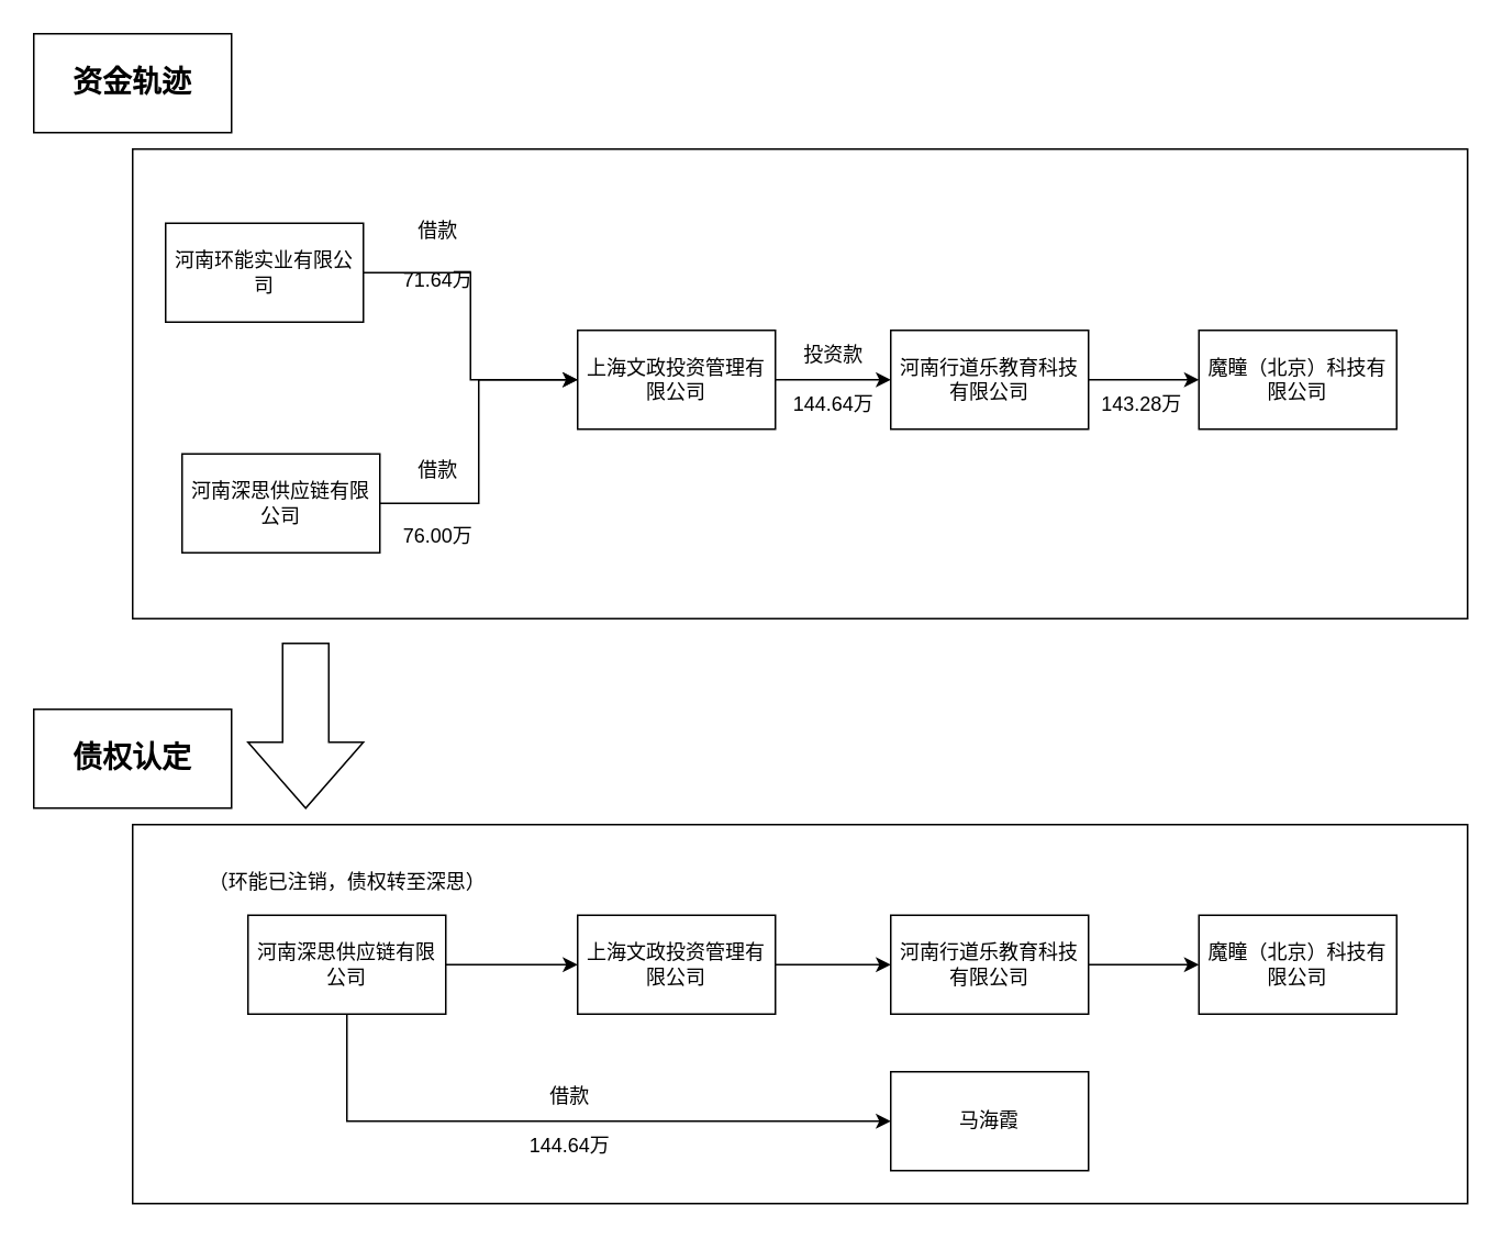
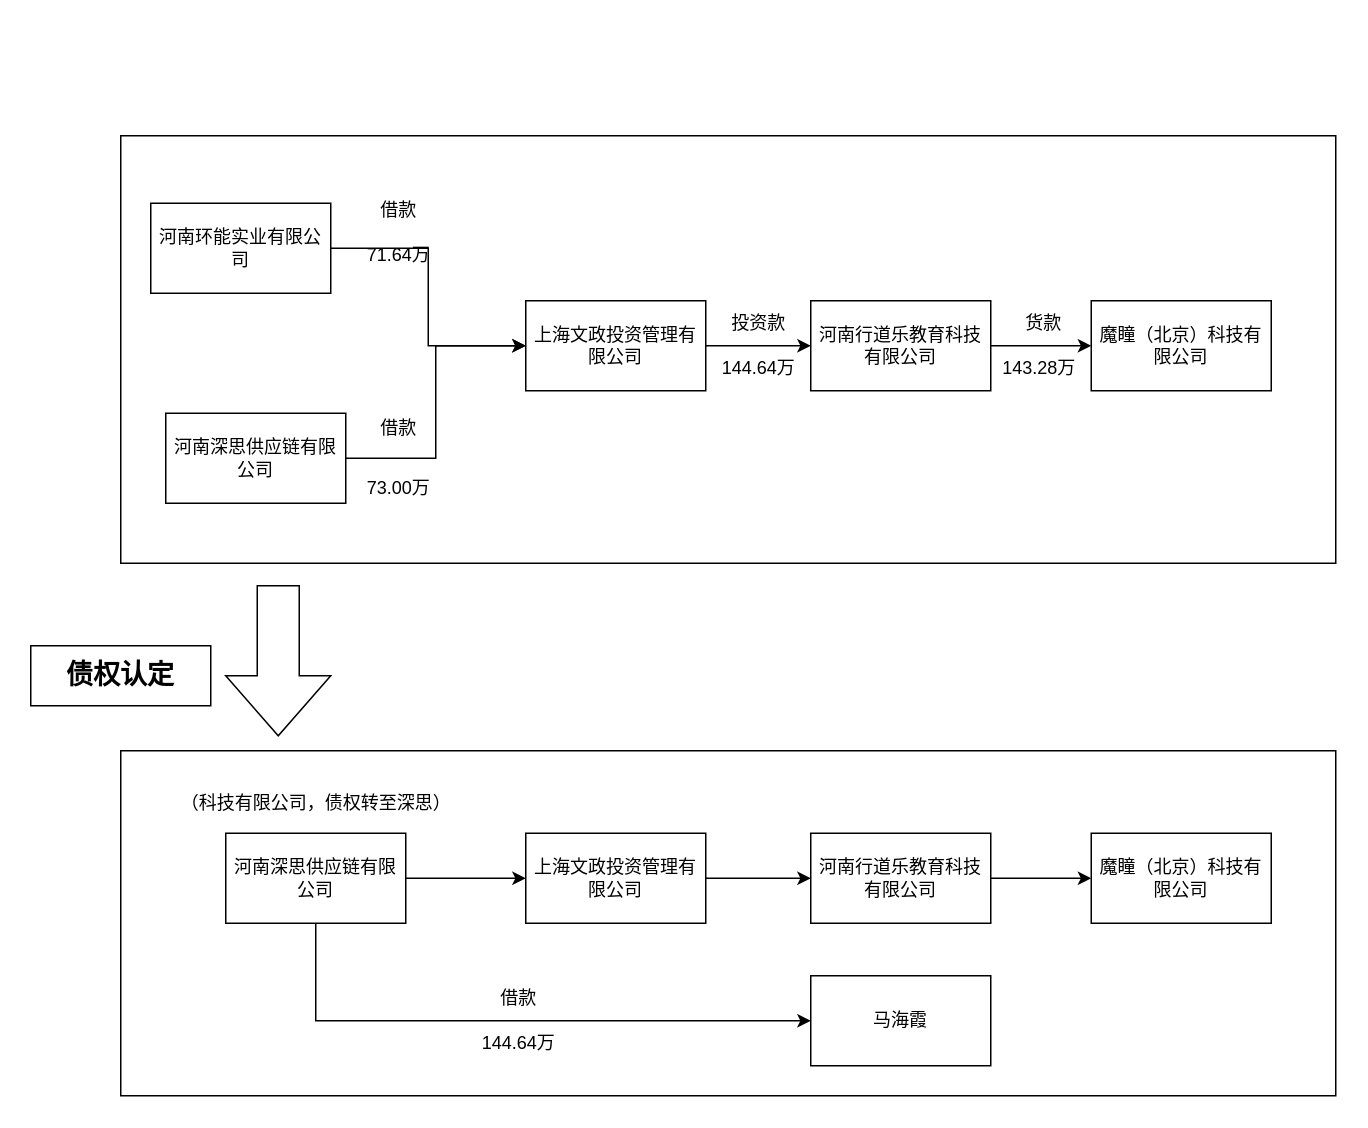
- <mxCell id="31" value="&lt;b&gt;&lt;font style=&quot;font-size: 18px;&quot;&gt;资金轨迹&lt;/font&gt;&lt;/b&gt;" style="rounded=0;whiteSpace=wrap;html=1;" vertex="1" parent="1"><mxGeometry y="20" width="120" height="60" as="geometry" x="20" /></mxCell>
+ <mxCell id="14" value="货款" style="text;html=1;align=center;verticalAlign=middle;resizable=0;points=[];autosize=1;strokeColor=none;fillColor=none;" vertex="1" parent="1"><mxGeometry x="670" y="200" width="50" height="30" as="geometry" /></mxCell>
- <mxCell id="18" value="76.00万" style="text;html=1;align=center;verticalAlign=middle;resizable=0;points=[];autosize=1;strokeColor=none;fillColor=none;" vertex="1" parent="1"><mxGeometry x="230" y="310" width="70" height="30" as="geometry" /></mxCell>
+ <mxCell id="18" value="73.00万" style="text;html=1;align=center;verticalAlign=middle;resizable=0;points=[];autosize=1;strokeColor=none;fillColor=none;" vertex="1" parent="1"><mxGeometry x="230" y="310" width="70" height="30" as="geometry" /></mxCell>
- <mxCell id="32" value="&lt;b&gt;&lt;font style=&quot;font-size: 18px;&quot;&gt;债权认定&lt;/font&gt;&lt;/b&gt;" style="rounded=0;whiteSpace=wrap;html=1;" vertex="1" parent="1"><mxGeometry y="430" width="120" height="60" as="geometry" x="20" /></mxCell>
+ <mxCell id="32" value="&lt;b&gt;&lt;font style=&quot;font-size: 18px;&quot;&gt;债权认定&lt;/font&gt;&lt;/b&gt;" style="rounded=0;whiteSpace=wrap;html=1;" vertex="1" parent="1"><mxGeometry x="20" y="430" width="120" height="40" as="geometry" /></mxCell>
- <mxCell id="33" value="（环能已注销，债权转至深思）" style="text;html=1;align=center;verticalAlign=middle;resizable=0;points=[];autosize=1;strokeColor=none;fillColor=none;" vertex="1" parent="1"><mxGeometry x="115" y="520" width="190" height="30" as="geometry" /></mxCell>
+ <mxCell id="33" value="（科技有限公司，债权转至深思）" style="text;html=1;align=center;verticalAlign=middle;resizable=0;points=[];autosize=1;strokeColor=none;fillColor=none;" vertex="1" parent="1"><mxGeometry x="115" y="520" width="190" height="30" as="geometry" /></mxCell>
